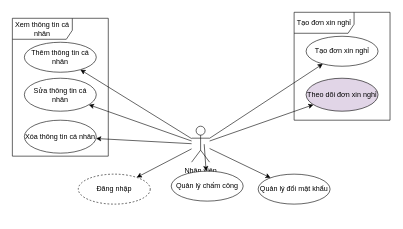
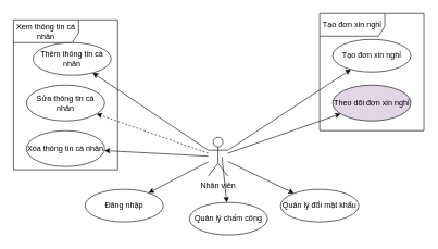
- <mxCell id="11" value="Thêm thông tin cá nhân" style="ellipse;whiteSpace=wrap;html=1;" parent="9" vertex="1"><mxGeometry x="20" y="40" width="120" height="50" as="geometry" /></mxCell>
+ <mxCell id="11" value="Thêm thông tin cá nhân" style="ellipse;whiteSpace=wrap;html=1;" parent="9" vertex="1"><mxGeometry x="30" y="35" width="120" height="50" as="geometry" /></mxCell>
- <mxCell id="4" value="" style="endArrow=classic;html=1;rounded=0;" parent="1" source="2" target="12" edge="1"><mxGeometry width="50" height="50" relative="1" as="geometry"><mxPoint x="359" y="188" as="sourcePoint" /><mxPoint x="523" y="167" as="targetPoint" /></mxGeometry></mxCell>
+ <mxCell id="4" value="" style="endArrow=classic;html=1;rounded=0;dashed=1;" parent="1" source="2" target="12" edge="1"><mxGeometry width="50" height="50" relative="1" as="geometry"><mxPoint x="359" y="188" as="sourcePoint" /><mxPoint x="523" y="167" as="targetPoint" /></mxGeometry></mxCell>
- <mxCell id="21" value="Quản lý chấm công" style="ellipse;whiteSpace=wrap;html=1;" vertex="1" parent="1"><mxGeometry x="285" y="285" width="120" height="50" as="geometry" /></mxCell>
+ <mxCell id="21" value="Quản lý chấm công" style="ellipse;whiteSpace=wrap;html=1;" vertex="1" parent="1"><mxGeometry x="290" y="310" width="120" height="50" as="geometry" /></mxCell>
- <mxCell id="19" value="Đăng nhập" style="ellipse;whiteSpace=wrap;html=1;dashed=1;" parent="1" vertex="1"><mxGeometry x="130" y="290" width="120" height="50" as="geometry" /></mxCell>
+ <mxCell id="19" value="Đăng nhập" style="ellipse;whiteSpace=wrap;html=1;" parent="1" vertex="1"><mxGeometry x="130" y="290" width="120" height="50" as="geometry" /></mxCell>
